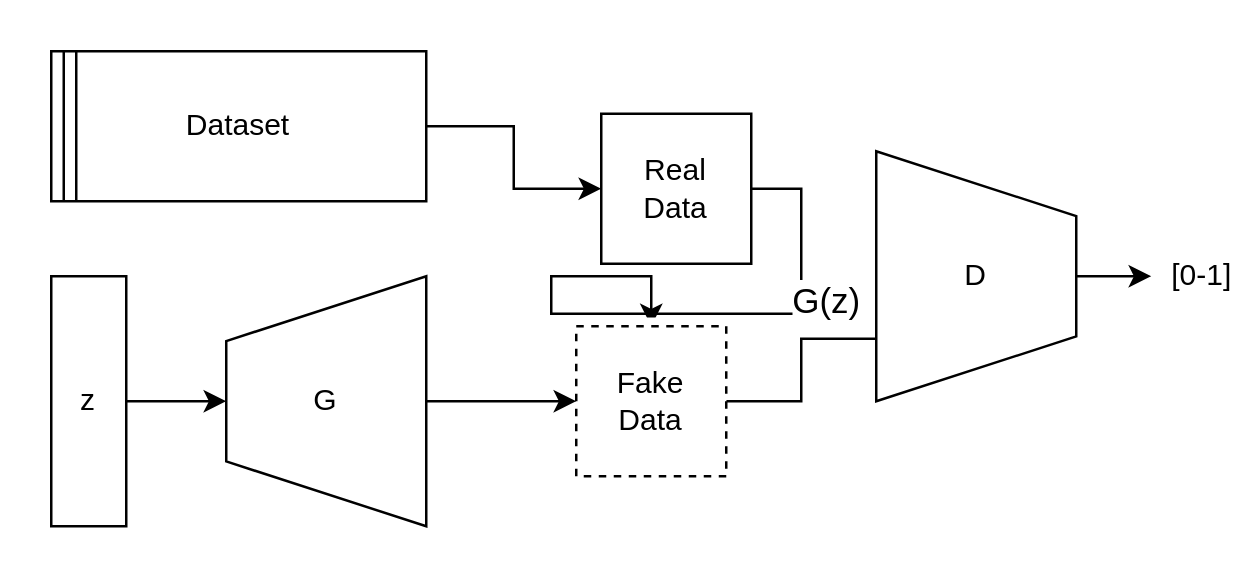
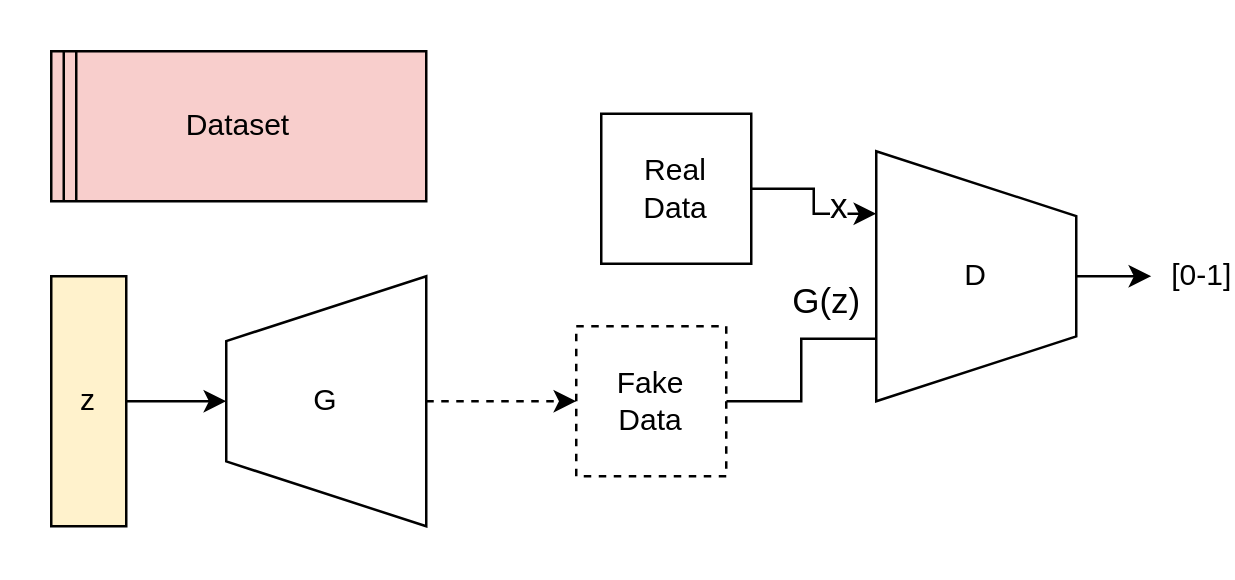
- <mxCell id="7" value="Dataset" style="rounded=0;whiteSpace=wrap;html=1;" parent="1" vertex="1"><mxGeometry x="20" y="20" width="150" height="60" as="geometry" /></mxCell>
+ <mxCell id="7" value="Dataset" style="rounded=0;whiteSpace=wrap;html=1;fillColor=#f8cecc;" parent="1" vertex="1"><mxGeometry x="20" y="20" width="150" height="60" as="geometry" /></mxCell>
- <mxCell id="6" style="edgeStyle=orthogonalEdgeStyle;rounded=0;orthogonalLoop=1;jettySize=auto;html=1;exitX=1;exitY=0.5;exitDx=0;exitDy=0;entryX=0;entryY=0.5;entryDx=0;entryDy=0;fontSize=12;" parent="1" source="7" target="9" edge="1"><mxGeometry relative="1" as="geometry" /></mxCell>
- <mxCell id="8" value="x" style="edgeStyle=orthogonalEdgeStyle;rounded=0;orthogonalLoop=1;jettySize=auto;html=1;exitX=1;exitY=0.5;exitDx=0;exitDy=0;fontSize=14;" parent="1" source="9" target="11" edge="1"><mxGeometry x="0.053" y="10" relative="1" as="geometry"><mxPoint as="offset" /></mxGeometry></mxCell>
+ <mxCell id="8" value="x" style="edgeStyle=orthogonalEdgeStyle;rounded=0;orthogonalLoop=1;jettySize=auto;html=1;exitX=1;exitY=0.5;exitDx=0;exitDy=0;entryX=0.75;entryY=0;entryDx=0;entryDy=0;fontSize=14;" parent="1" source="9" target="5" edge="1"><mxGeometry x="0.053" y="10" relative="1" as="geometry"><mxPoint as="offset" /></mxGeometry></mxCell>
- <mxCell id="15" value="z" style="rounded=0;whiteSpace=wrap;html=1;" parent="1" vertex="1"><mxGeometry x="20" y="110" width="30" height="100" as="geometry" /></mxCell>
+ <mxCell id="15" value="z" style="rounded=0;whiteSpace=wrap;html=1;fillColor=#fff2cc;" parent="1" vertex="1"><mxGeometry x="20" y="110" width="30" height="100" as="geometry" /></mxCell>
- <mxCell id="2" style="edgeStyle=orthogonalEdgeStyle;rounded=0;orthogonalLoop=1;jettySize=auto;html=1;exitX=0.5;exitY=1;exitDx=0;exitDy=0;entryX=0;entryY=0.5;entryDx=0;entryDy=0;fontSize=12;" parent="1" source="3" target="11" edge="1"><mxGeometry relative="1" as="geometry" /></mxCell>
+ <mxCell id="2" style="edgeStyle=orthogonalEdgeStyle;rounded=0;orthogonalLoop=1;jettySize=auto;html=1;exitX=0.5;exitY=1;exitDx=0;exitDy=0;entryX=0;entryY=0.5;entryDx=0;entryDy=0;fontSize=12;dashed=1;" parent="1" source="3" target="11" edge="1"><mxGeometry relative="1" as="geometry" /></mxCell>
